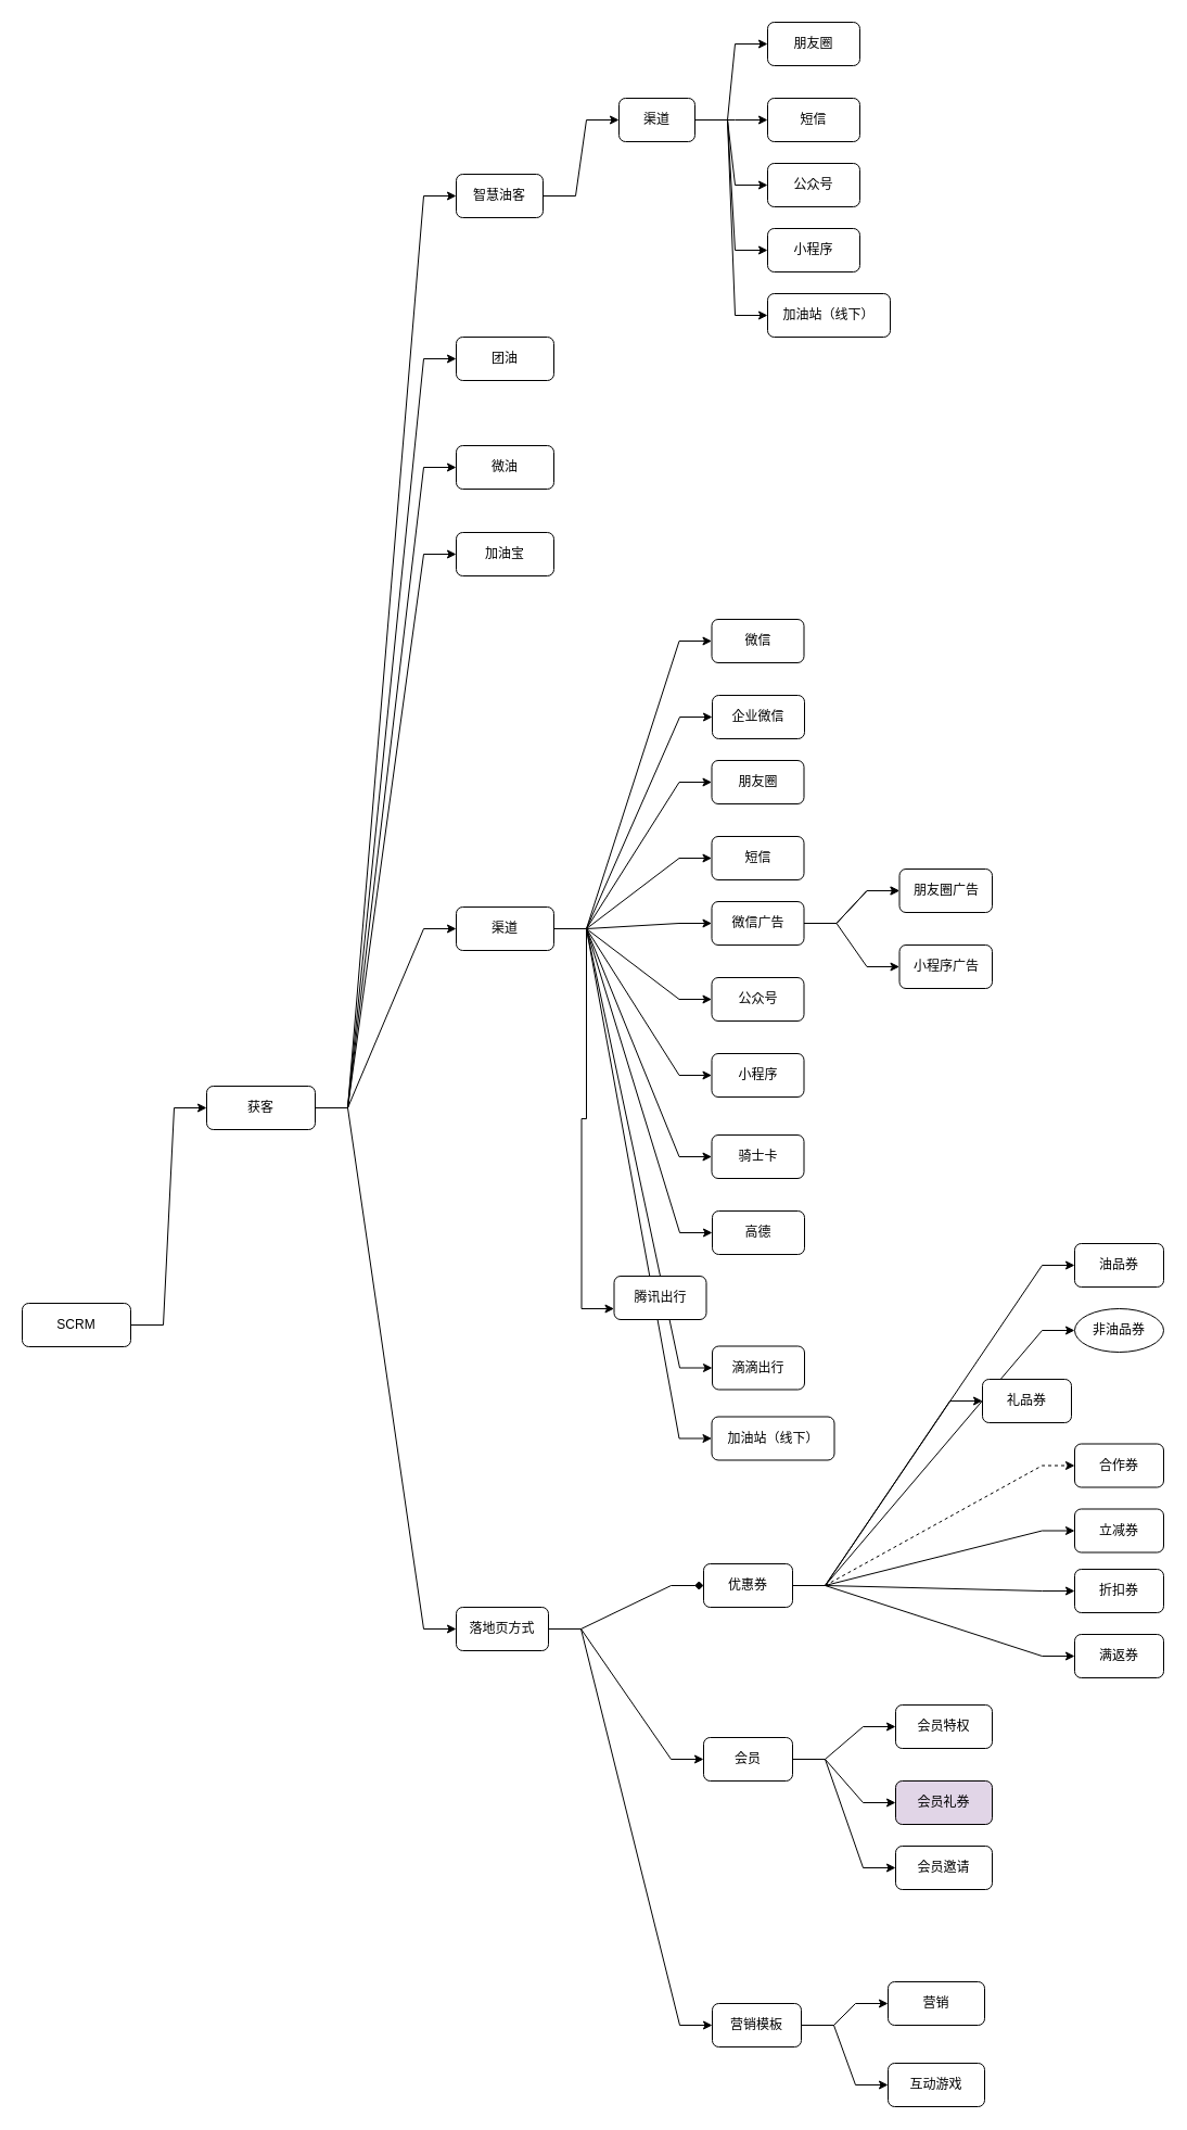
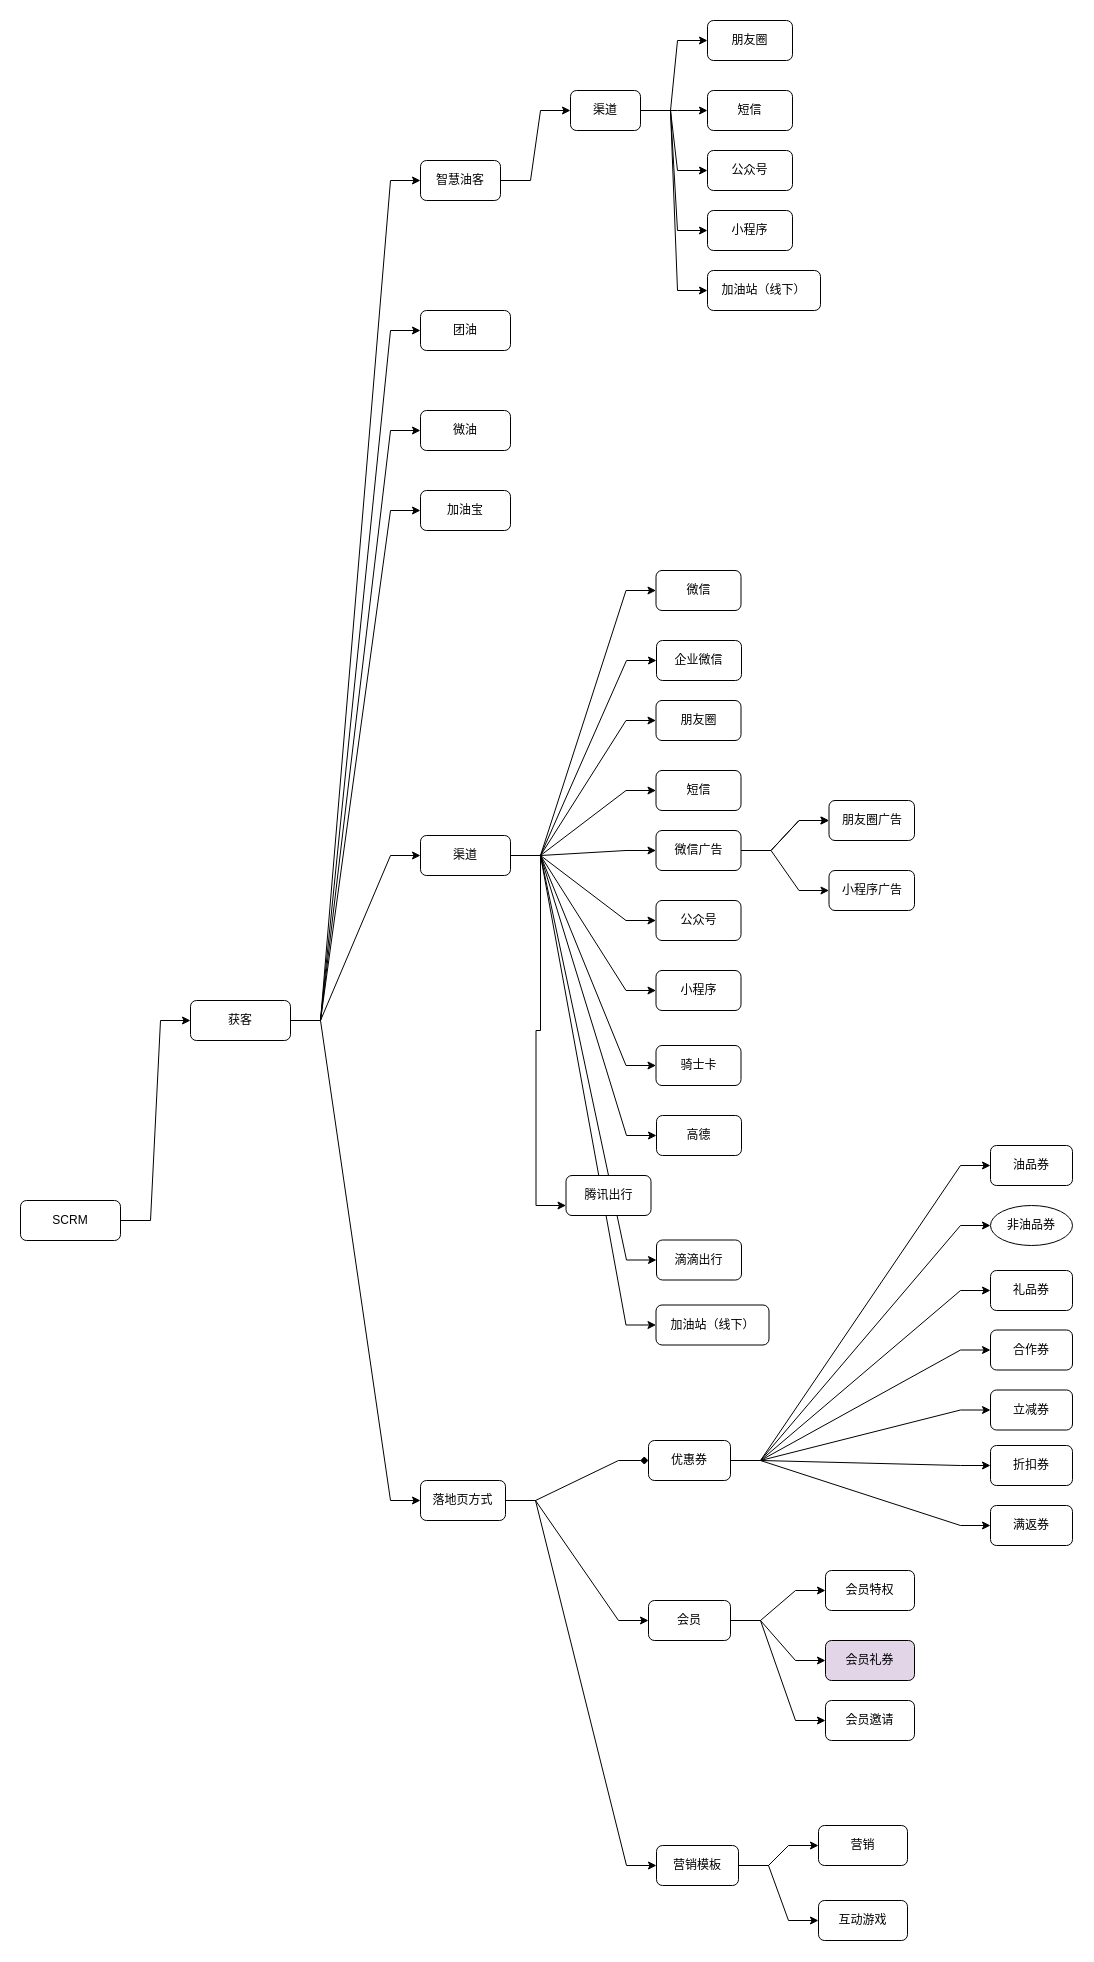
- <mxCell id="77" value="礼品券" style="whiteSpace=wrap;html=1;rounded=1;" vertex="1" parent="1"><mxGeometry x="905" y="1270" width="82" height="40" as="geometry" /></mxCell>
+ <mxCell id="77" value="礼品券" style="whiteSpace=wrap;html=1;rounded=1;" vertex="1" parent="1"><mxGeometry x="990" y="1270" width="82" height="40" as="geometry" /></mxCell>
- <mxCell id="63" style="edgeStyle=entityRelationEdgeStyle;rounded=0;orthogonalLoop=1;jettySize=auto;html=1;dashed=1;" edge="1" parent="1" source="67" target="78"><mxGeometry relative="1" as="geometry" /></mxCell>
+ <mxCell id="63" style="edgeStyle=entityRelationEdgeStyle;rounded=0;orthogonalLoop=1;jettySize=auto;html=1;" edge="1" parent="1" source="67" target="78"><mxGeometry relative="1" as="geometry" /></mxCell>
